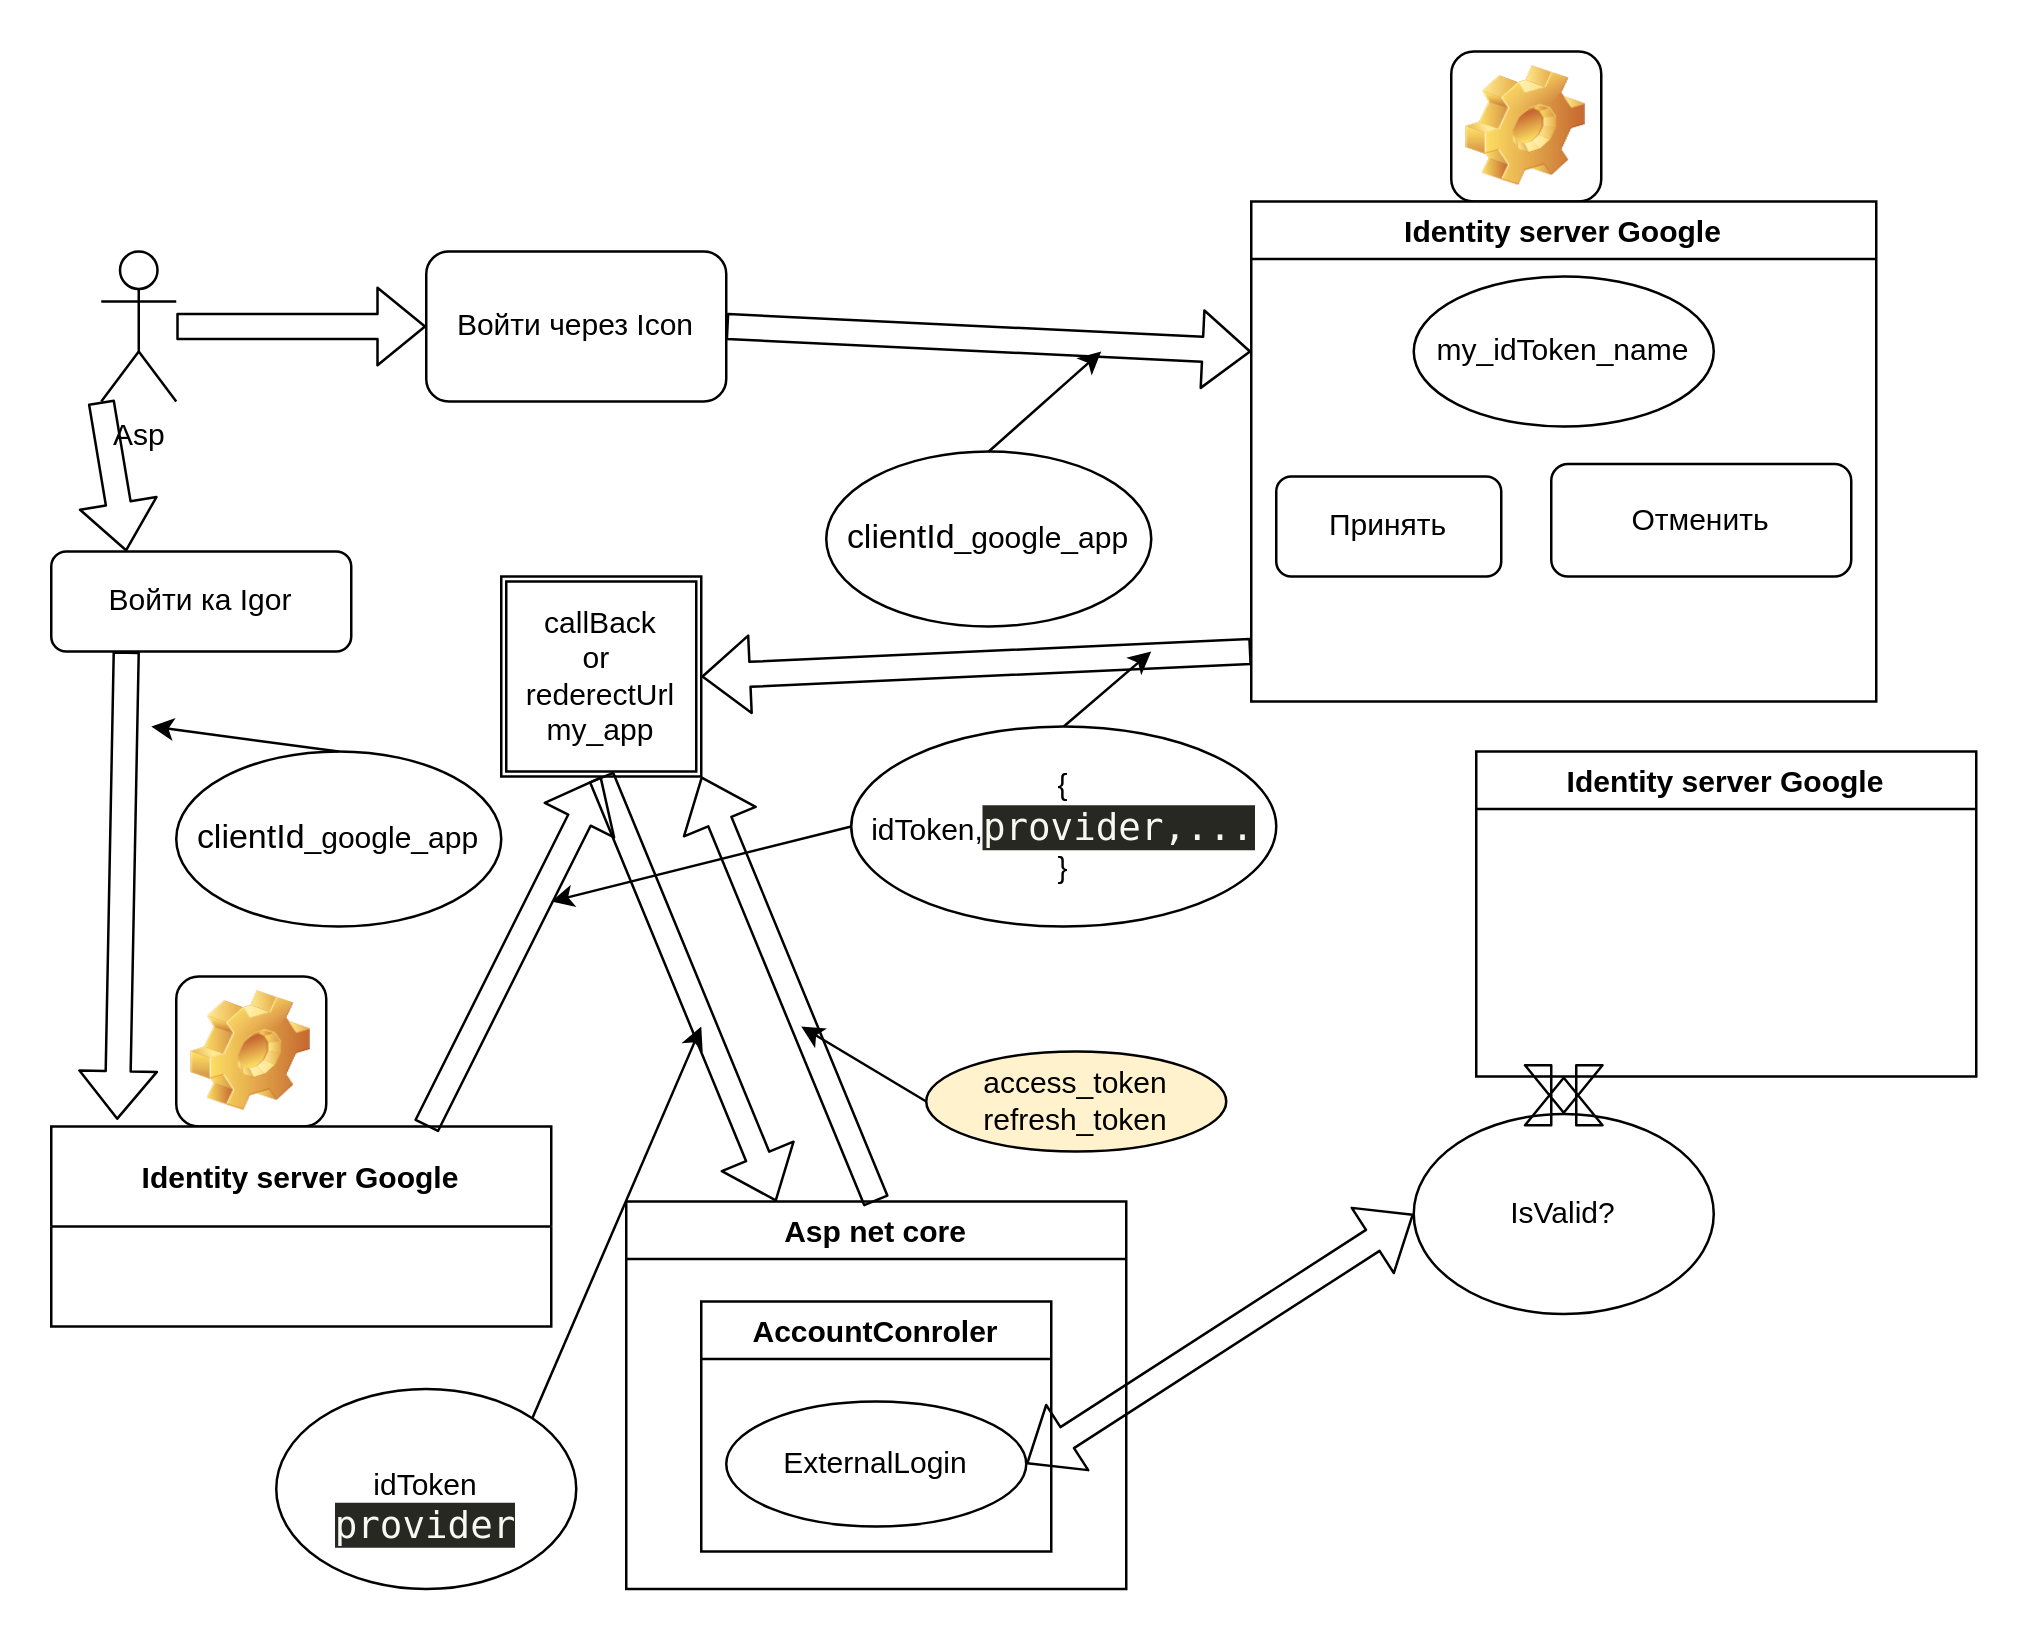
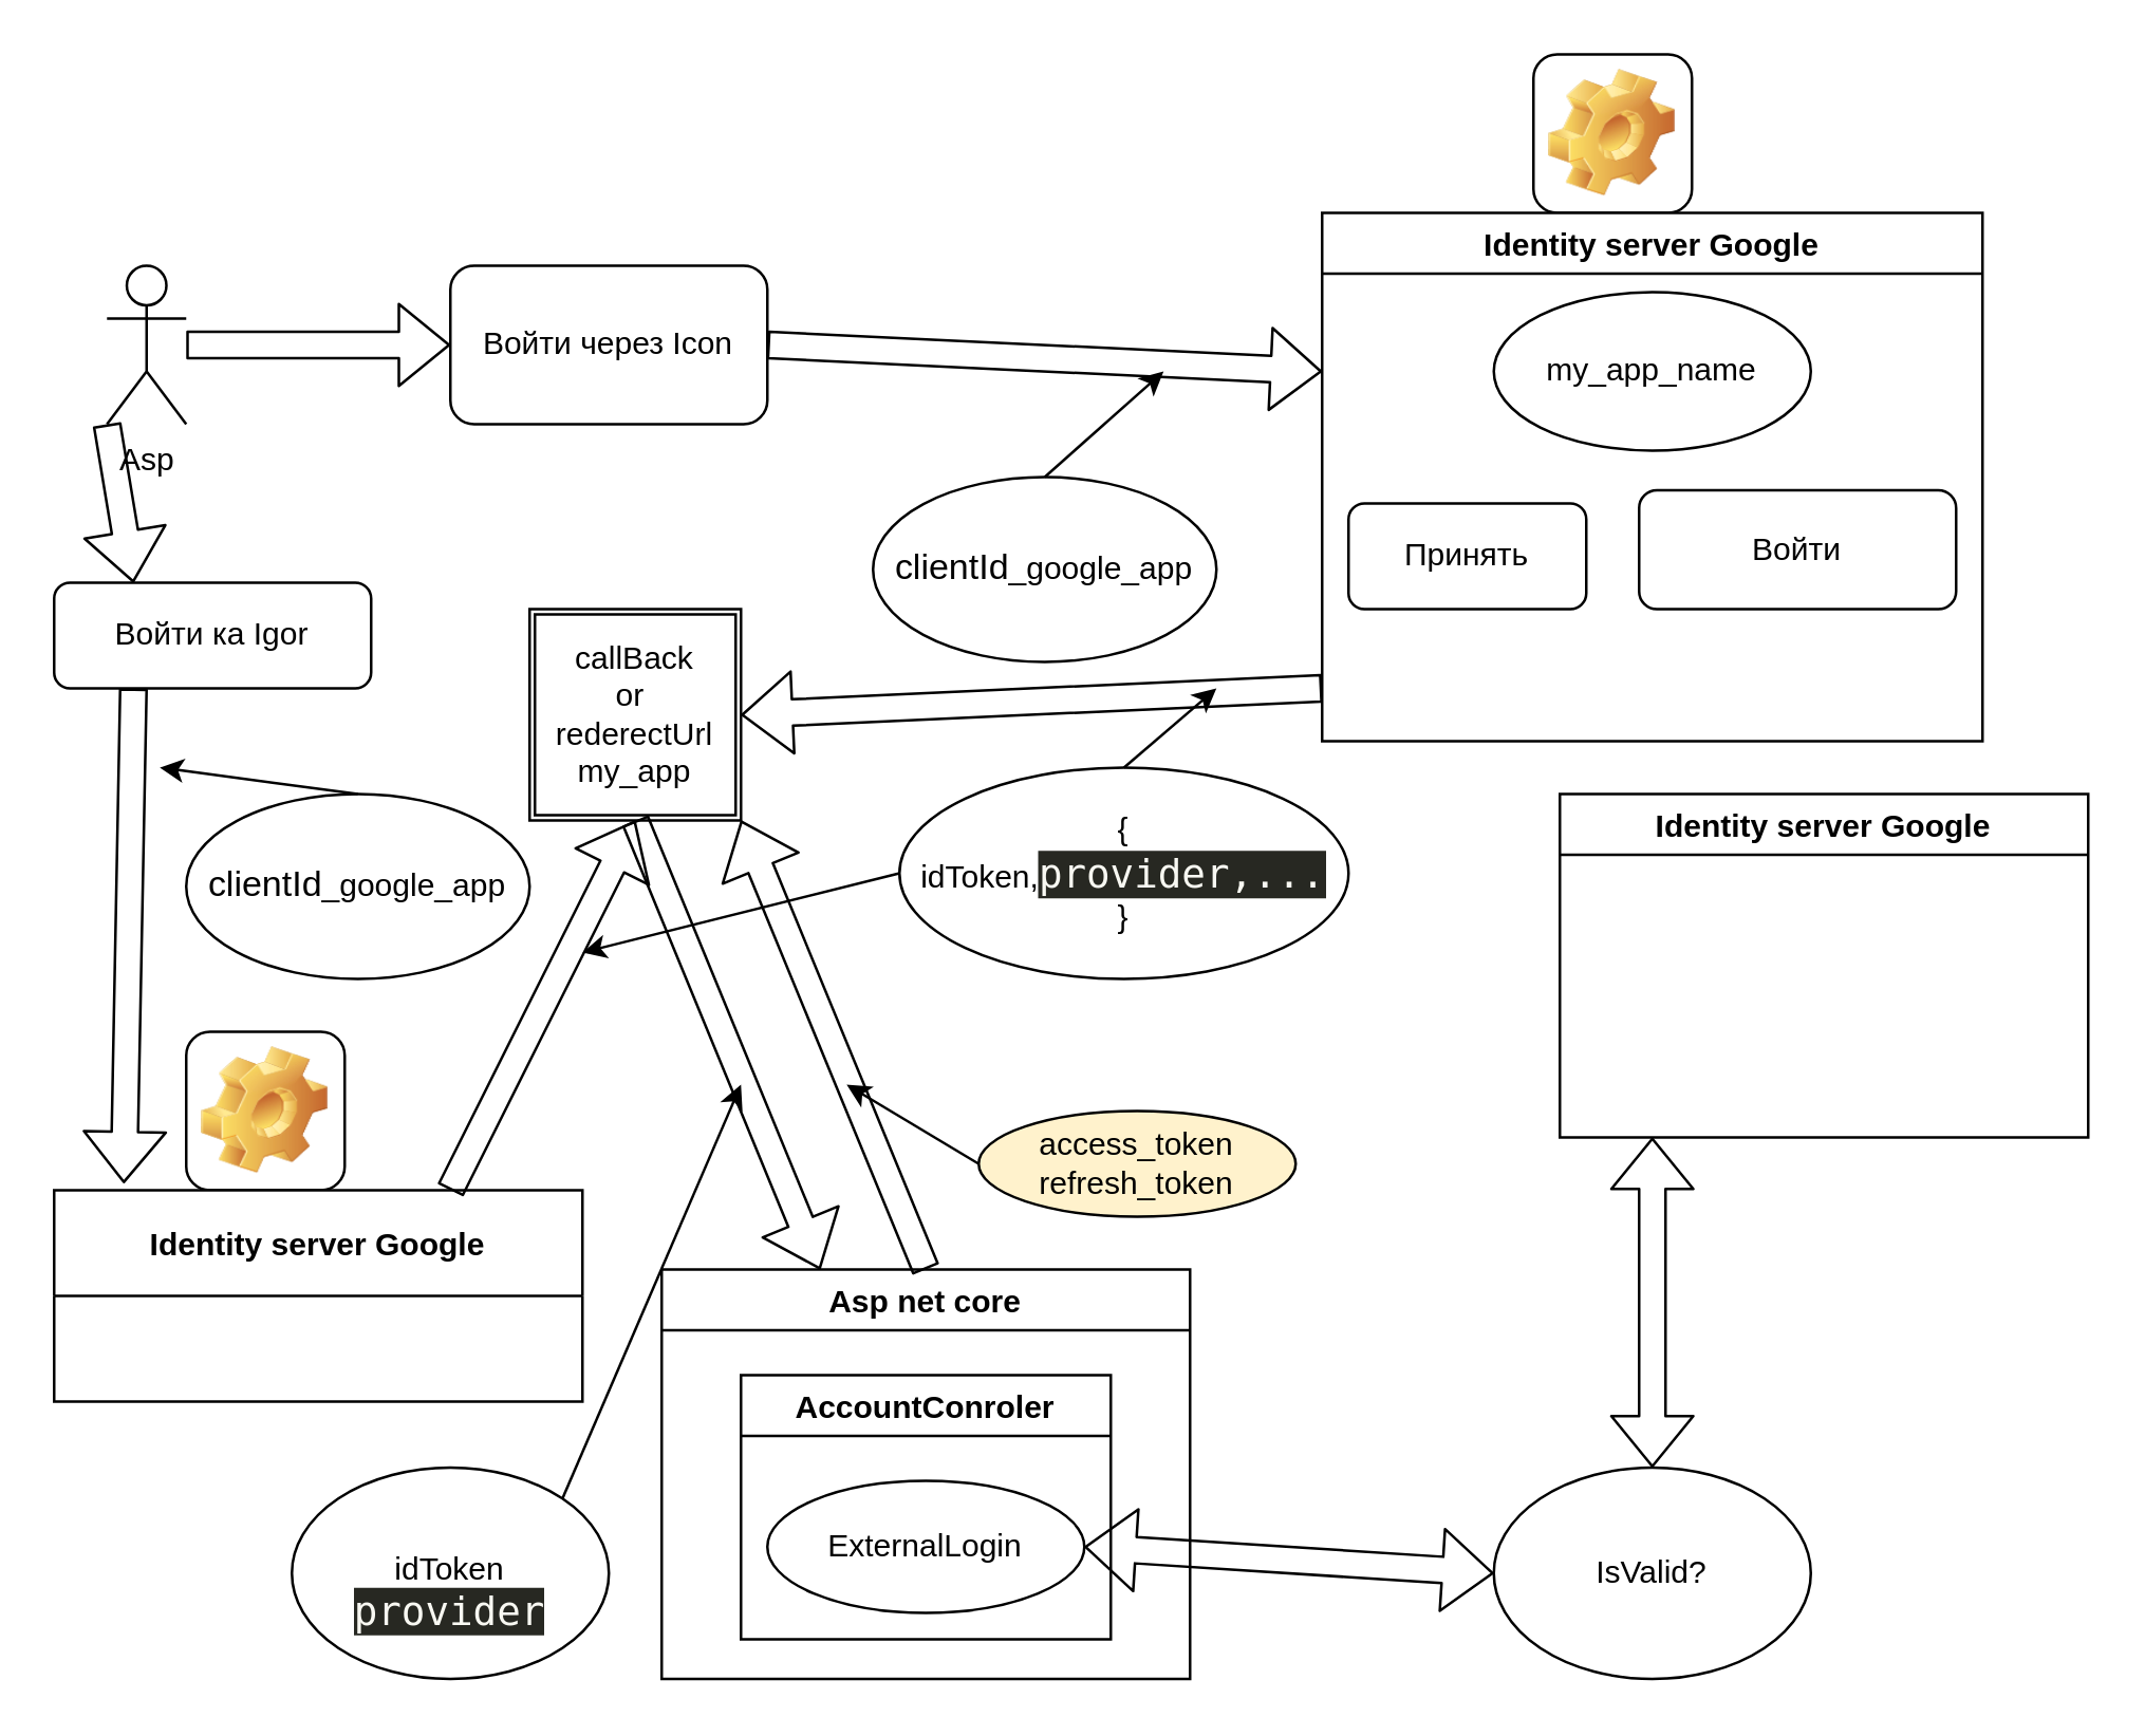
- <mxCell id="9" value="my_idToken_name" style="ellipse;whiteSpace=wrap;html=1;" vertex="1" parent="6"><mxGeometry x="65" y="30" width="120" height="60" as="geometry" /></mxCell>
+ <mxCell id="9" value="my_app_name" style="ellipse;whiteSpace=wrap;html=1;" vertex="1" parent="6"><mxGeometry x="65" y="30" width="120" height="60" as="geometry" /></mxCell>
- <mxCell id="8" value="Отменить" style="rounded=1;whiteSpace=wrap;html=1;" vertex="1" parent="6"><mxGeometry x="120" y="105" width="120" height="45" as="geometry" /></mxCell>
+ <mxCell id="8" value="Войти" style="rounded=1;whiteSpace=wrap;html=1;" vertex="1" parent="6"><mxGeometry x="120" y="105" width="120" height="45" as="geometry" /></mxCell>
- <mxCell id="35" value="IsValid?" style="ellipse;whiteSpace=wrap;html=1;" vertex="1" parent="1"><mxGeometry x="565" y="445" width="120" height="80" as="geometry" /></mxCell>
+ <mxCell id="35" value="IsValid?" style="ellipse;whiteSpace=wrap;html=1;" vertex="1" parent="1"><mxGeometry x="565" y="555" width="120" height="80" as="geometry" /></mxCell>
